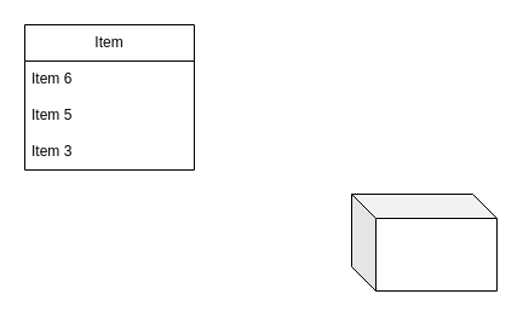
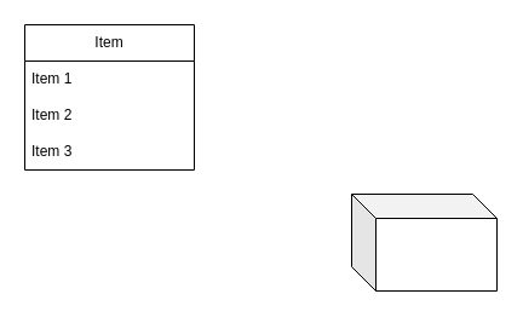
- <mxCell id="3" value="Item 6" style="text;strokeColor=none;fillColor=none;align=left;verticalAlign=middle;spacingLeft=4;spacingRight=4;overflow=hidden;points=[[0,0.5],[1,0.5]];portConstraint=eastwest;rotatable=0;whiteSpace=wrap;html=1;" vertex="1" parent="2"><mxGeometry y="30" width="140" height="30" as="geometry" /></mxCell>
+ <mxCell id="3" value="Item 1" style="text;strokeColor=none;fillColor=none;align=left;verticalAlign=middle;spacingLeft=4;spacingRight=4;overflow=hidden;points=[[0,0.5],[1,0.5]];portConstraint=eastwest;rotatable=0;whiteSpace=wrap;html=1;" vertex="1" parent="2"><mxGeometry y="30" width="140" height="30" as="geometry" /></mxCell>
- <mxCell id="4" value="Item 5" style="text;strokeColor=none;fillColor=none;align=left;verticalAlign=middle;spacingLeft=4;spacingRight=4;overflow=hidden;points=[[0,0.5],[1,0.5]];portConstraint=eastwest;rotatable=0;whiteSpace=wrap;html=1;" vertex="1" parent="2"><mxGeometry y="60" width="140" height="30" as="geometry" /></mxCell>
+ <mxCell id="4" value="Item 2" style="text;strokeColor=none;fillColor=none;align=left;verticalAlign=middle;spacingLeft=4;spacingRight=4;overflow=hidden;points=[[0,0.5],[1,0.5]];portConstraint=eastwest;rotatable=0;whiteSpace=wrap;html=1;" vertex="1" parent="2"><mxGeometry y="60" width="140" height="30" as="geometry" /></mxCell>
